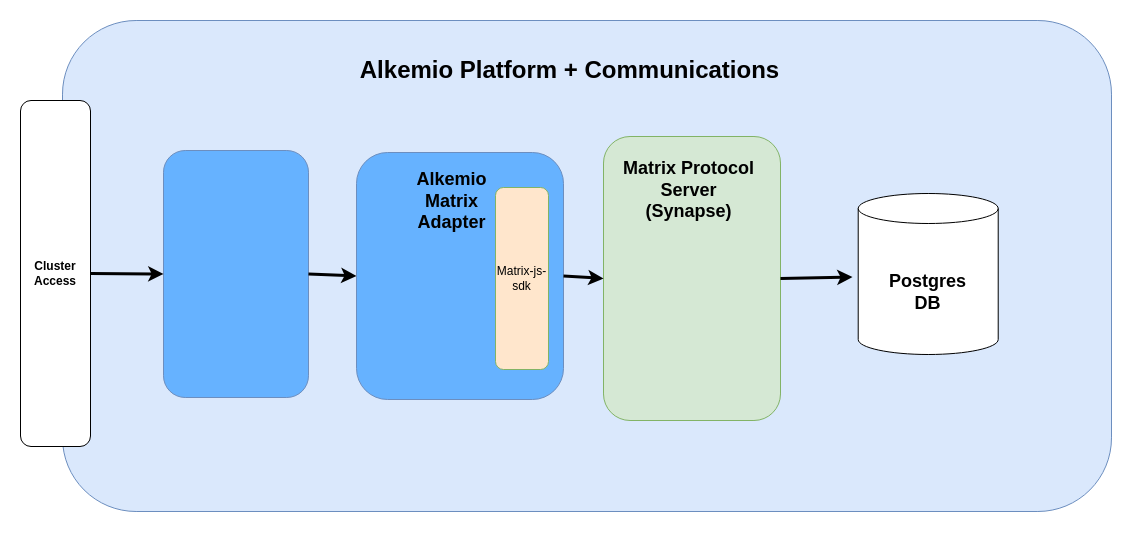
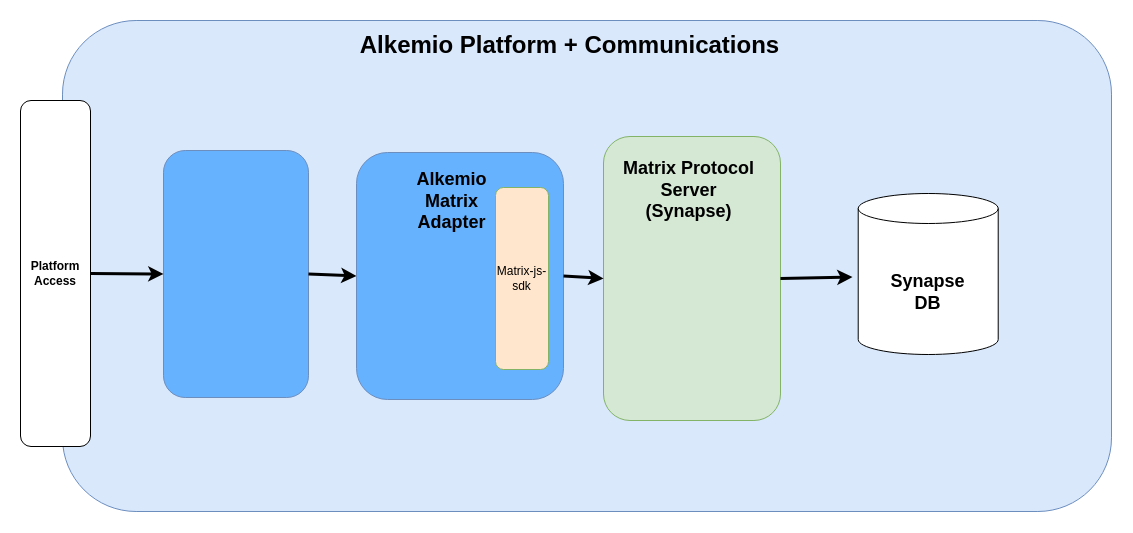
- <mxCell id="8" value="&lt;font style=&quot;font-size: 24px;&quot;&gt;&lt;b style=&quot;font-size: 24px;&quot;&gt;Alkemio Platform + Communications&lt;br style=&quot;font-size: 24px;&quot;&gt;&lt;/b&gt;&lt;/font&gt;" style="text;html=1;strokeColor=none;fillColor=none;align=center;verticalAlign=middle;whiteSpace=wrap;rounded=0;fontSize=24;" parent="1" vertex="1"><mxGeometry x="254" y="63" width="631" height="14.31" as="geometry" /></mxCell>
+ <mxCell id="8" value="&lt;font style=&quot;font-size: 24px;&quot;&gt;&lt;b style=&quot;font-size: 24px;&quot;&gt;Alkemio Platform + Communications&lt;br style=&quot;font-size: 24px;&quot;&gt;&lt;/b&gt;&lt;/font&gt;" style="text;html=1;strokeColor=none;fillColor=none;align=center;verticalAlign=middle;whiteSpace=wrap;rounded=0;fontSize=24;" parent="1" vertex="1"><mxGeometry x="254" y="38" width="631" height="14.31" as="geometry" /></mxCell>
- <mxCell id="7" value="&lt;b&gt;Cluster&lt;br&gt;Access&lt;br&gt;&lt;/b&gt;" style="rounded=1;whiteSpace=wrap;html=1;" parent="1" vertex="1"><mxGeometry x="20" y="100" width="70" height="346" as="geometry" /></mxCell>
+ <mxCell id="7" value="&lt;b&gt;Platform&lt;br&gt;Access&lt;br&gt;&lt;/b&gt;" style="rounded=1;whiteSpace=wrap;html=1;" parent="1" vertex="1"><mxGeometry x="20" y="100" width="70" height="346" as="geometry" /></mxCell>
- <mxCell id="21" value="&lt;span style=&quot;font-size: 18px&quot;&gt;&lt;b&gt;Postgres&lt;br&gt;DB&lt;br&gt;&lt;/b&gt;&lt;/span&gt;" style="text;html=1;strokeColor=none;fillColor=none;align=center;verticalAlign=middle;whiteSpace=wrap;rounded=0;" parent="19" vertex="1"><mxGeometry y="68.004" width="151.418" height="62.126" as="geometry" /></mxCell>
+ <mxCell id="21" value="&lt;span style=&quot;font-size: 18px&quot;&gt;&lt;b&gt;Synapse&lt;br&gt;DB&lt;br&gt;&lt;/b&gt;&lt;/span&gt;" style="text;html=1;strokeColor=none;fillColor=none;align=center;verticalAlign=middle;whiteSpace=wrap;rounded=0;" parent="19" vertex="1"><mxGeometry y="68.004" width="151.418" height="62.126" as="geometry" /></mxCell>
